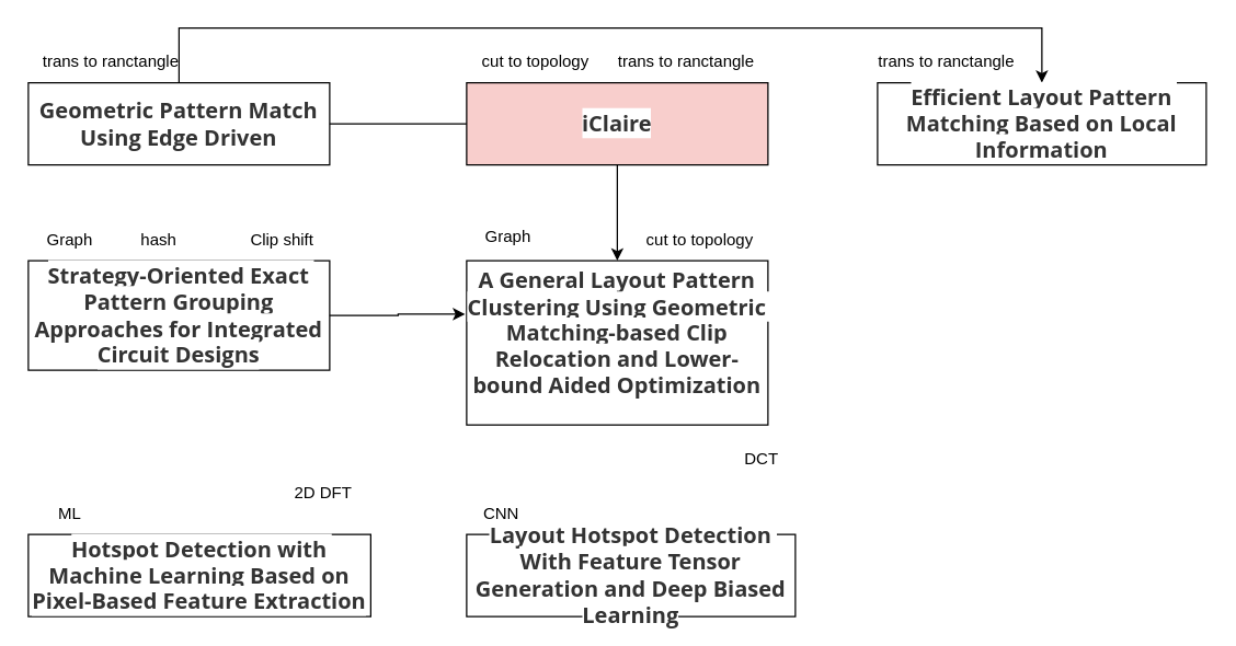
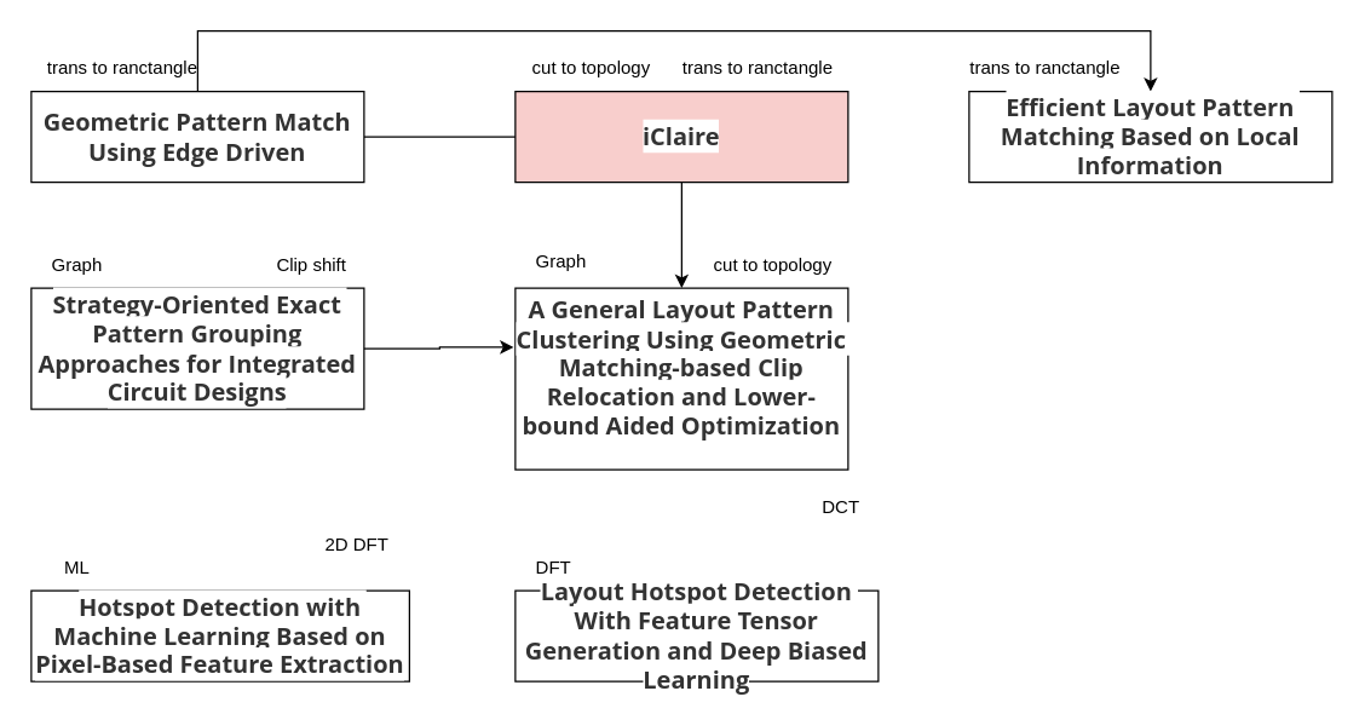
- <mxCell id="11" value="hash" style="text;html=1;align=center;verticalAlign=middle;resizable=0;points=[];autosize=1;strokeColor=none;fillColor=none;" vertex="1" parent="1"><mxGeometry x="90" y="160" width="50" height="30" as="geometry" /></mxCell>
- <mxCell id="23" value="CNN" style="text;html=1;align=center;verticalAlign=middle;resizable=0;points=[];autosize=1;strokeColor=none;fillColor=none;" vertex="1" parent="1"><mxGeometry x="340" y="360" width="50" height="30" as="geometry" /></mxCell>
+ <mxCell id="23" value="DFT" style="text;html=1;align=center;verticalAlign=middle;resizable=0;points=[];autosize=1;strokeColor=none;fillColor=none;" vertex="1" parent="1"><mxGeometry x="340" y="360" width="50" height="30" as="geometry" /></mxCell>
